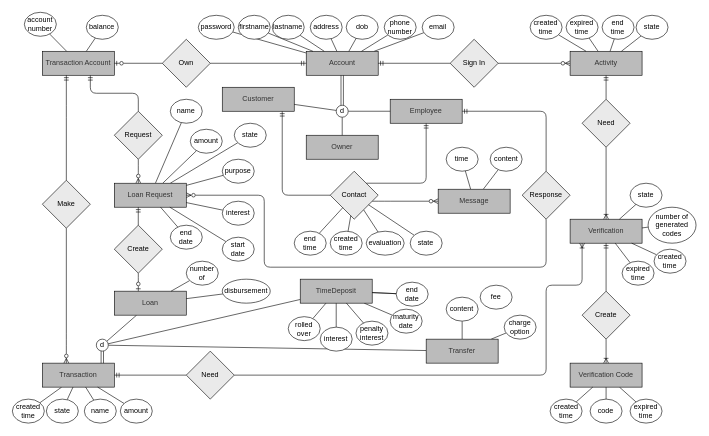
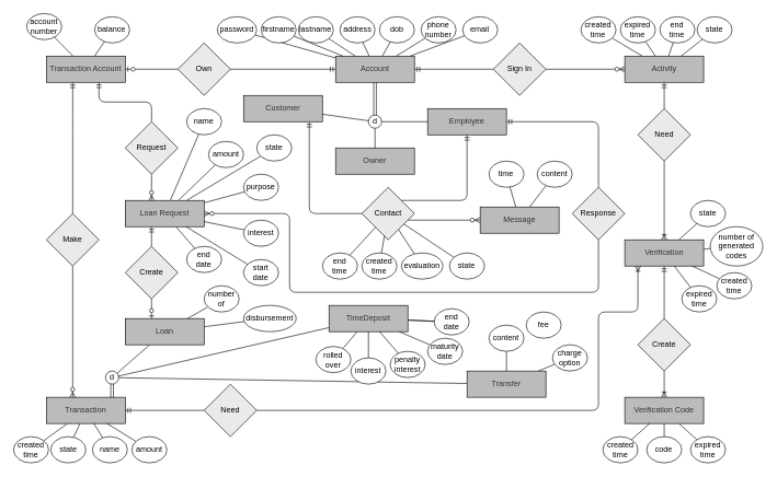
- <mxCell id="55" value="Make" style="rhombus;whiteSpace=wrap;html=1;fillColor=#eaeaea;" parent="1" vertex="1"><mxGeometry x="70" y="300" width="80" height="80" as="geometry" /></mxCell>
+ <mxCell id="55" value="Make" style="rhombus;whiteSpace=wrap;html=1;fillColor=#eaeaea;" parent="1" vertex="1"><mxGeometry y="325" width="80" height="80" as="geometry" x="70" /></mxCell>
